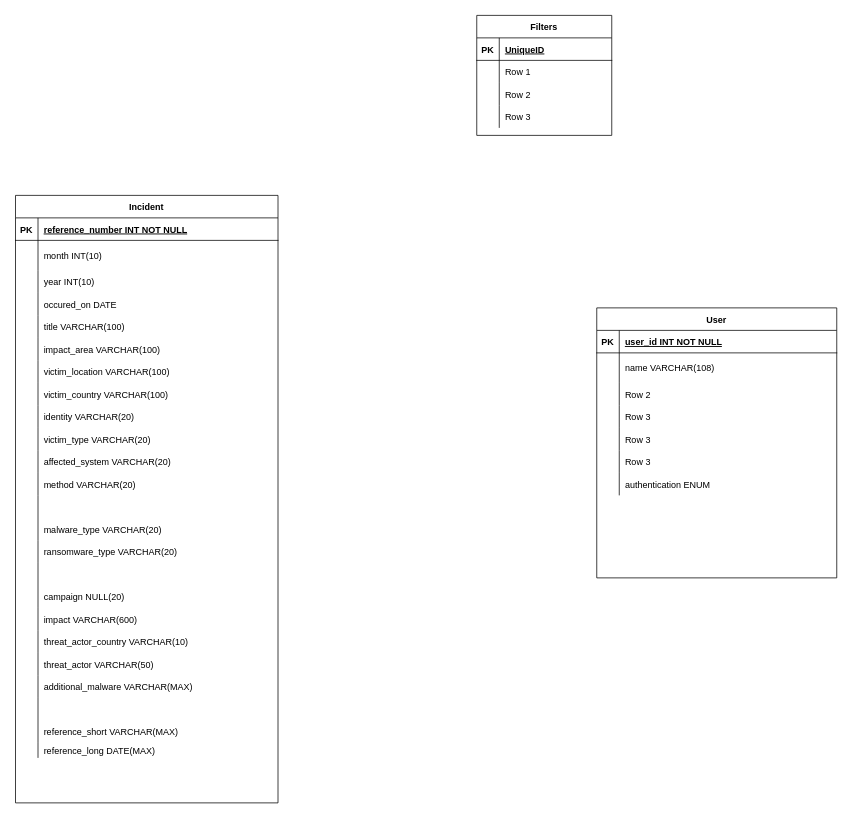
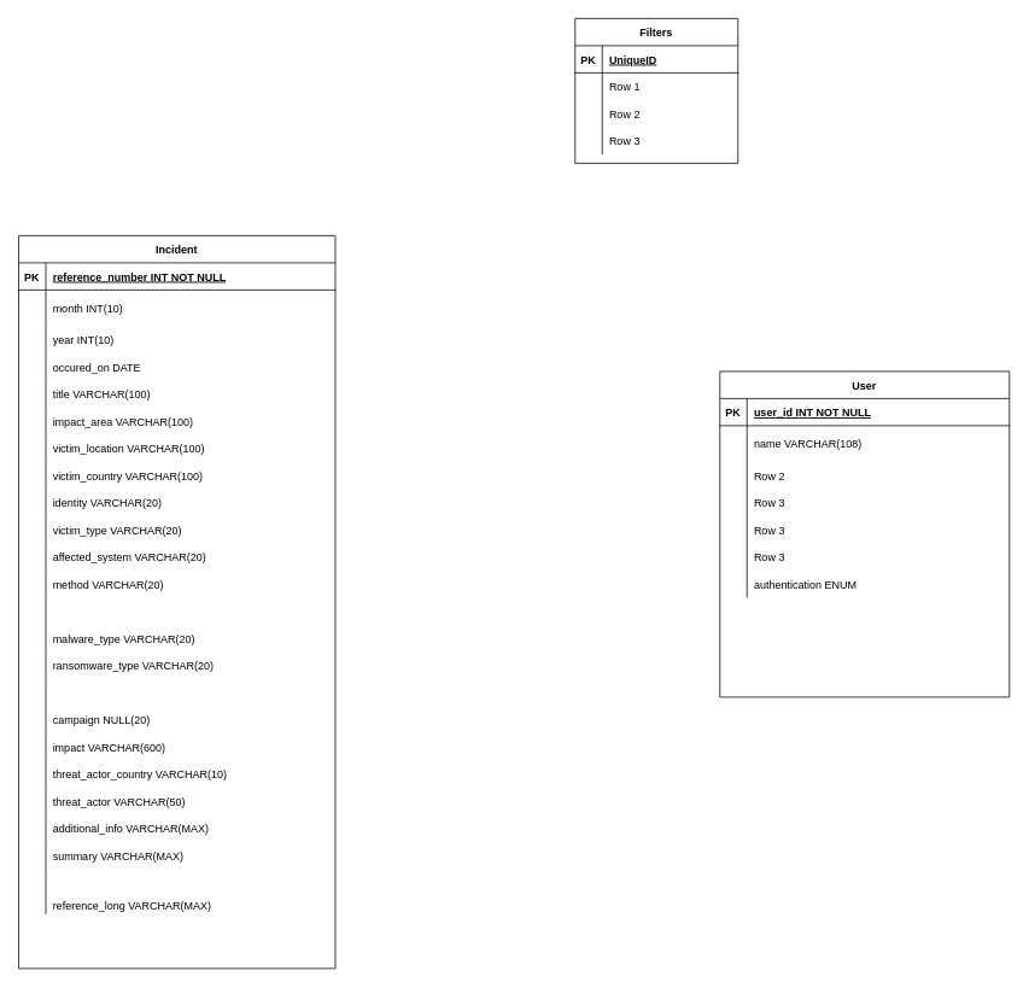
- <mxCell id="63" value="additional_malware VARCHAR(MAX)" style="shape=partialRectangle;overflow=hidden;connectable=0;fillColor=none;top=0;left=0;bottom=0;right=0;align=left;spacingLeft=6;" parent="61" vertex="1"><mxGeometry x="30" width="320" height="30" as="geometry" /></mxCell>
+ <mxCell id="63" value="additional_info VARCHAR(MAX)" style="shape=partialRectangle;overflow=hidden;connectable=0;fillColor=none;top=0;left=0;bottom=0;right=0;align=left;spacingLeft=6;" parent="61" vertex="1"><mxGeometry x="30" width="320" height="30" as="geometry" /></mxCell>
+ <mxCell id="66" value="summary VARCHAR(MAX)" style="shape=partialRectangle;overflow=hidden;connectable=0;fillColor=none;top=0;left=0;bottom=0;right=0;align=left;spacingLeft=6;" parent="64" vertex="1"><mxGeometry x="30" width="320" height="30" as="geometry" /></mxCell>
- <mxCell id="69" value="reference_short VARCHAR(MAX)" style="shape=partialRectangle;overflow=hidden;connectable=0;fillColor=none;top=0;left=0;bottom=0;right=0;align=left;spacingLeft=6;" parent="67" vertex="1"><mxGeometry x="30" width="320" height="30" as="geometry" /></mxCell>
- <mxCell id="72" value="reference_long DATE(MAX)" style="shape=partialRectangle;overflow=hidden;connectable=0;fillColor=none;top=0;left=0;bottom=0;right=0;align=left;spacingLeft=6;" parent="70" vertex="1"><mxGeometry x="30" width="320" height="20" as="geometry" /></mxCell>
+ <mxCell id="72" value="reference_long VARCHAR(MAX)" style="shape=partialRectangle;overflow=hidden;connectable=0;fillColor=none;top=0;left=0;bottom=0;right=0;align=left;spacingLeft=6;" parent="70" vertex="1"><mxGeometry x="30" width="320" height="20" as="geometry" /></mxCell>
